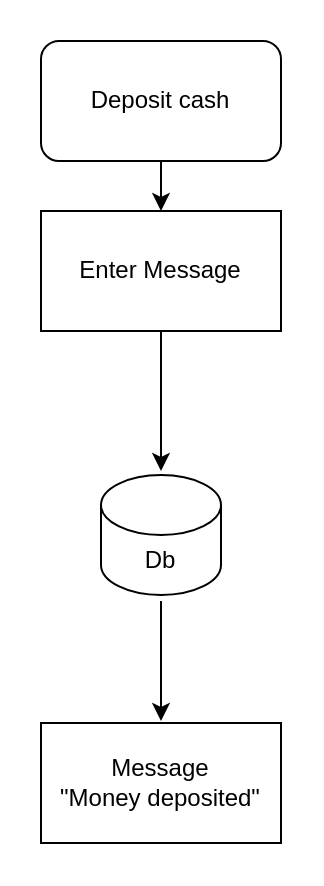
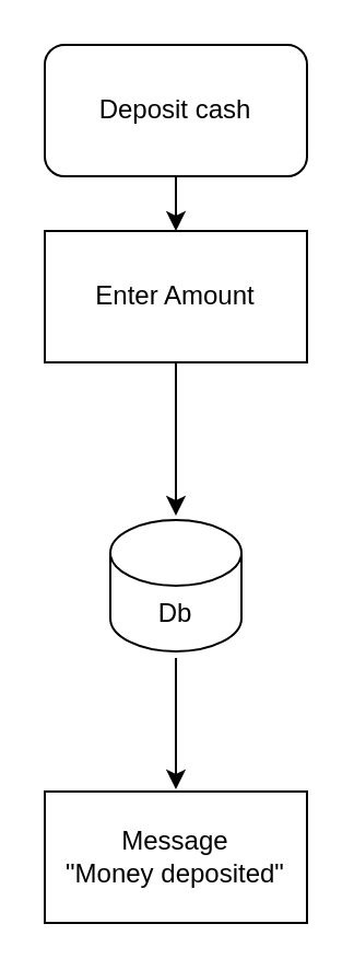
- <mxCell id="8" value="Enter Message" style="rounded=0;whiteSpace=wrap;html=1;" parent="1" vertex="1"><mxGeometry x="20" y="105" width="120" height="60" as="geometry" /></mxCell>
+ <mxCell id="8" value="Enter Amount" style="rounded=0;whiteSpace=wrap;html=1;" parent="1" vertex="1"><mxGeometry x="20" y="105" width="120" height="60" as="geometry" /></mxCell>
